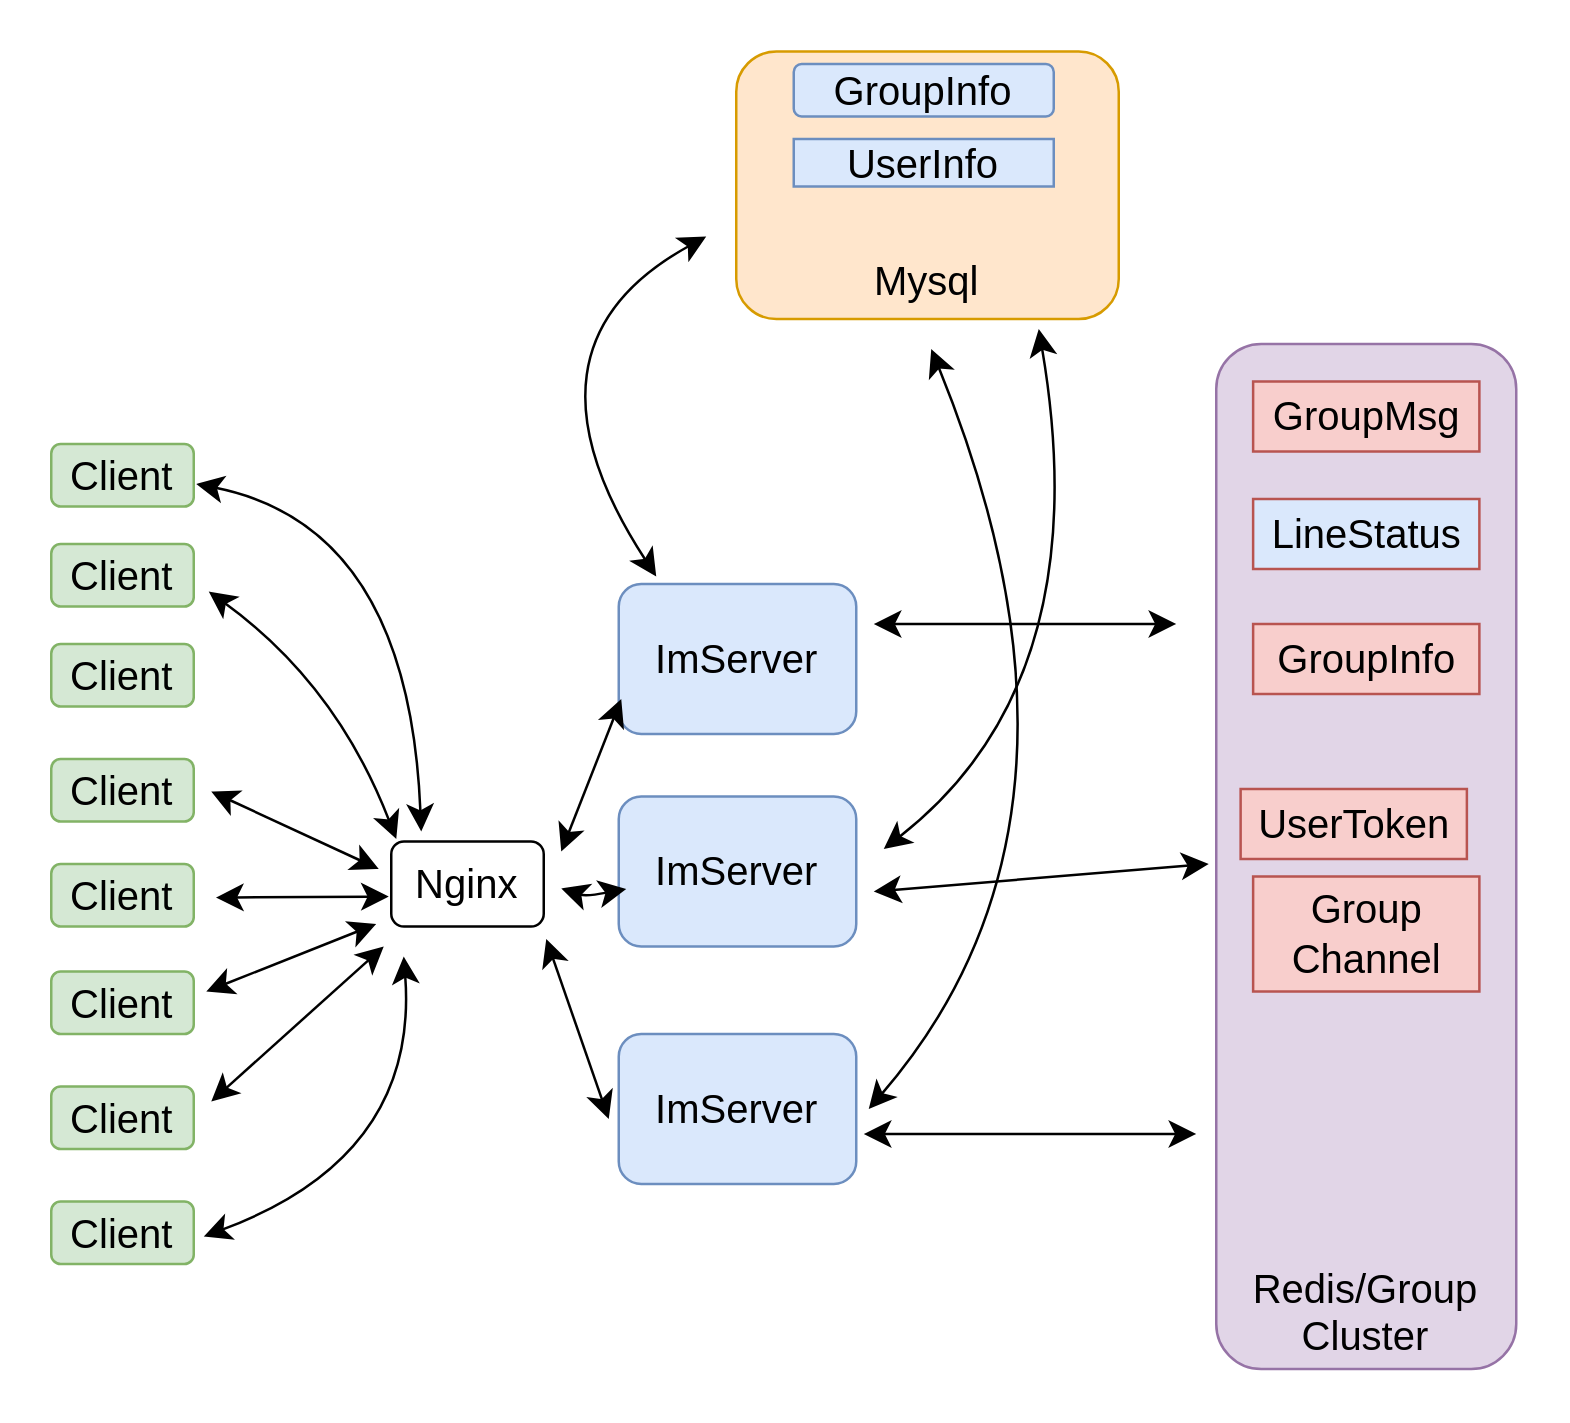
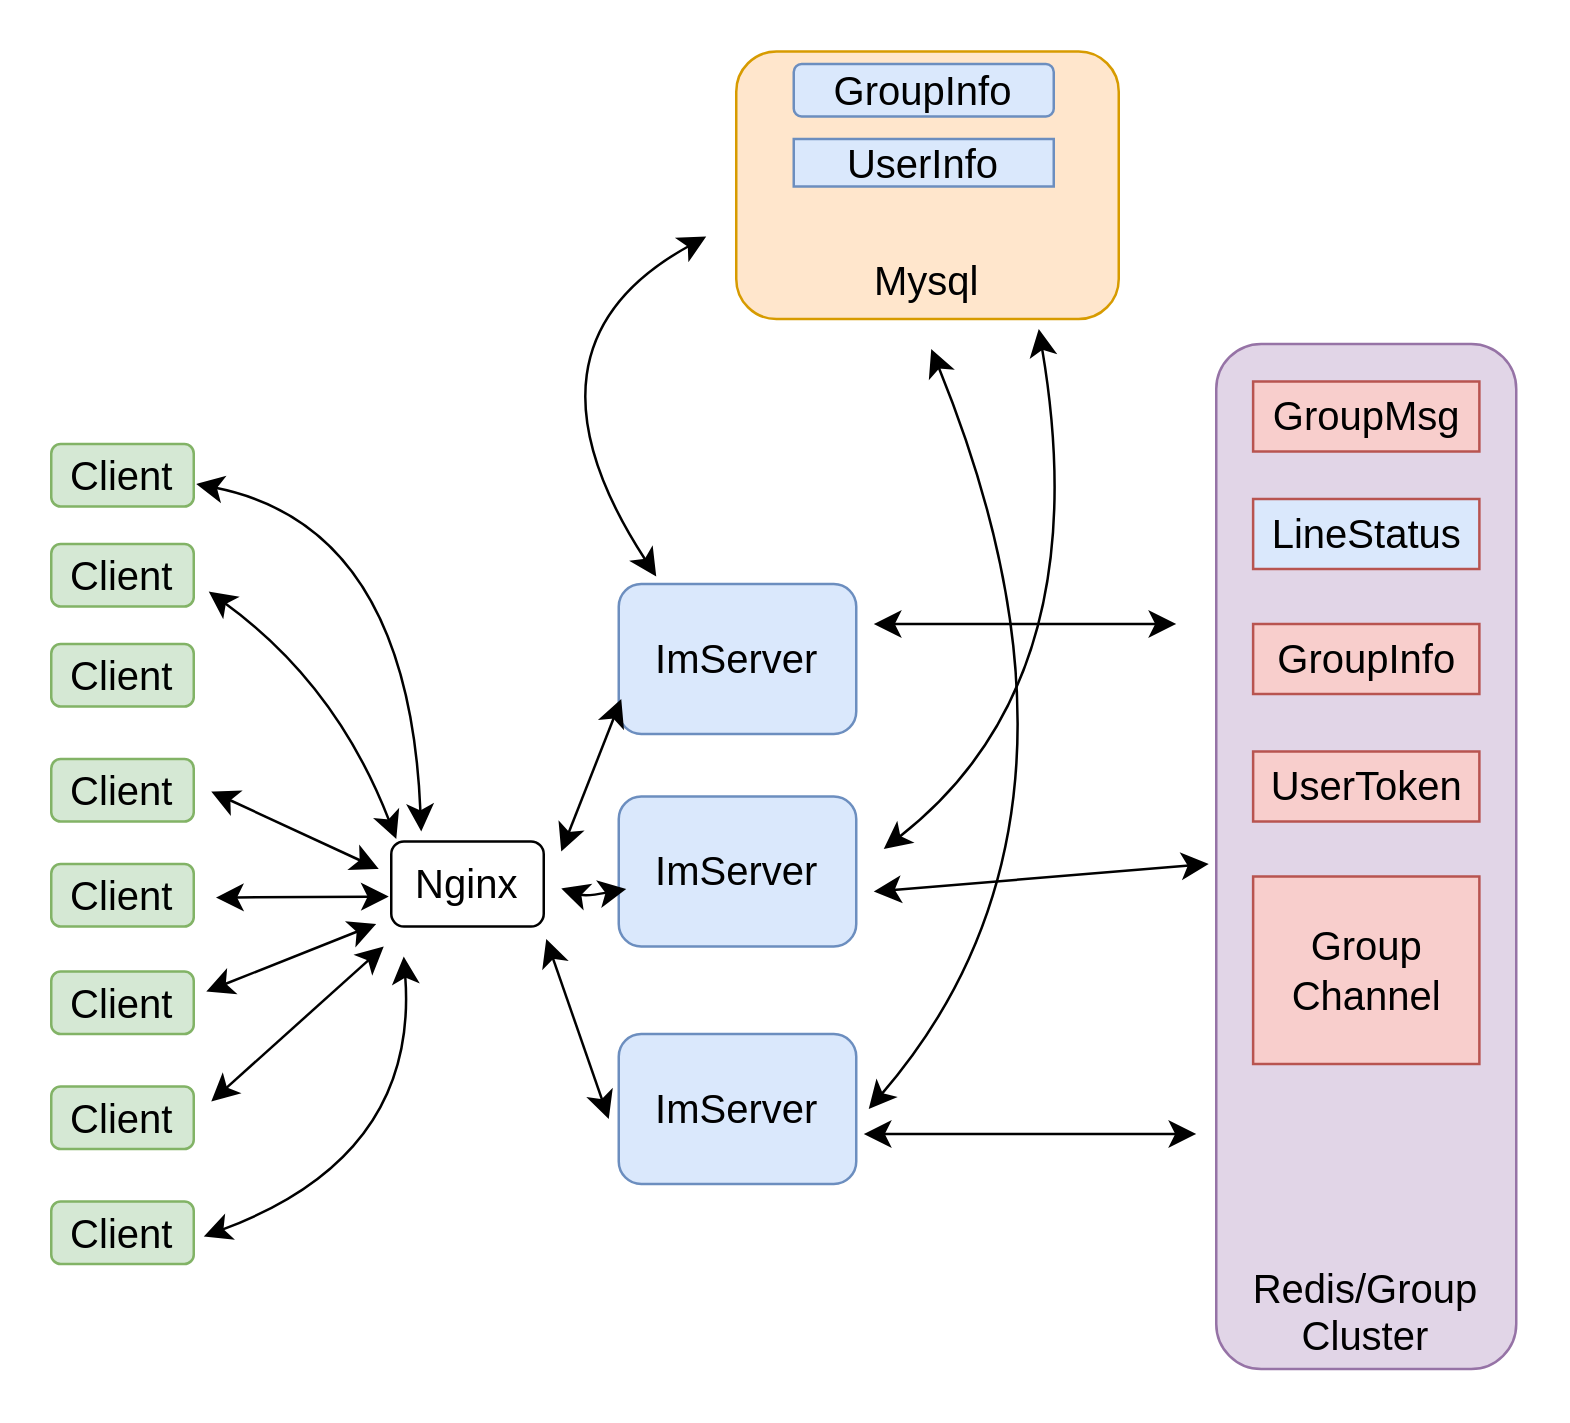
- <mxCell id="11" value="UserToken" style="rounded=0;whiteSpace=wrap;html=1;fontSize=16;fillColor=#f8cecc;strokeColor=#b85450;" vertex="1" parent="1"><mxGeometry x="495.75" y="315" width="90.5" height="28" as="geometry" /></mxCell>
+ <mxCell id="11" value="UserToken" style="rounded=0;whiteSpace=wrap;html=1;fontSize=16;fillColor=#f8cecc;strokeColor=#b85450;" vertex="1" parent="1"><mxGeometry x="500.75" y="300" width="90.5" height="28" as="geometry" /></mxCell>
- <mxCell id="9" value="Group Channel" style="rounded=0;whiteSpace=wrap;html=1;fontSize=16;fillColor=#f8cecc;strokeColor=#b85450;" vertex="1" parent="1"><mxGeometry x="500.75" y="350" width="90.5" height="46" as="geometry" /></mxCell>
+ <mxCell id="9" value="Group Channel" style="rounded=0;whiteSpace=wrap;html=1;fontSize=16;fillColor=#f8cecc;strokeColor=#b85450;" vertex="1" parent="1"><mxGeometry x="500.75" y="350" width="90.5" height="75" as="geometry" /></mxCell>
